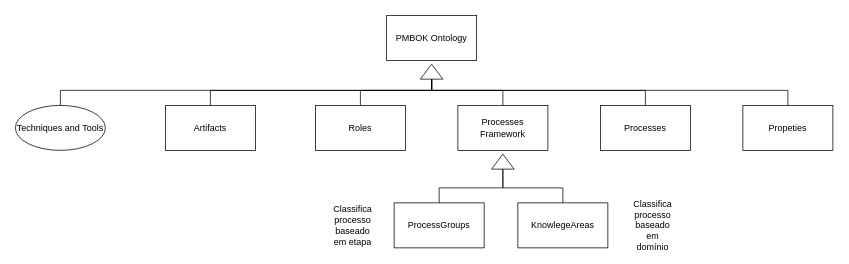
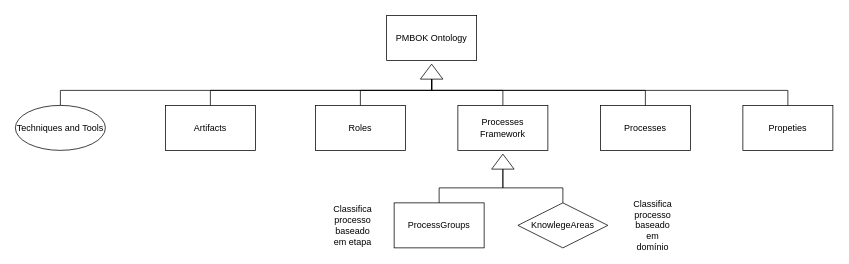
- <mxCell id="10" value="KnowlegeAreas" style="rounded=0;whiteSpace=wrap;html=1;" vertex="1" parent="1"><mxGeometry x="690" y="270" width="120" height="60" as="geometry" /></mxCell>
+ <mxCell id="10" value="KnowlegeAreas" style="rhombus;whiteSpace=wrap;html=1;" vertex="1" parent="1"><mxGeometry x="690" y="270" width="120" height="60" as="geometry" /></mxCell>
